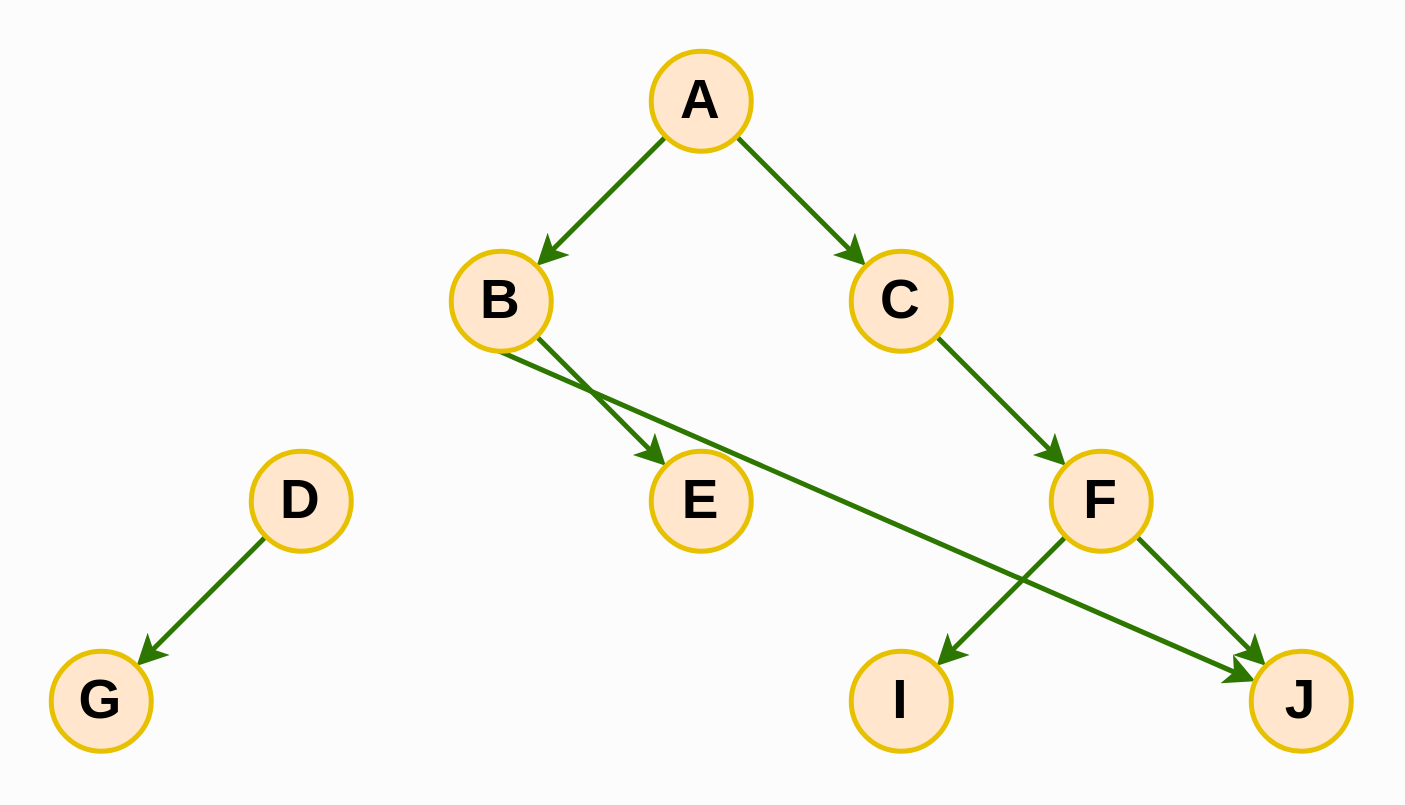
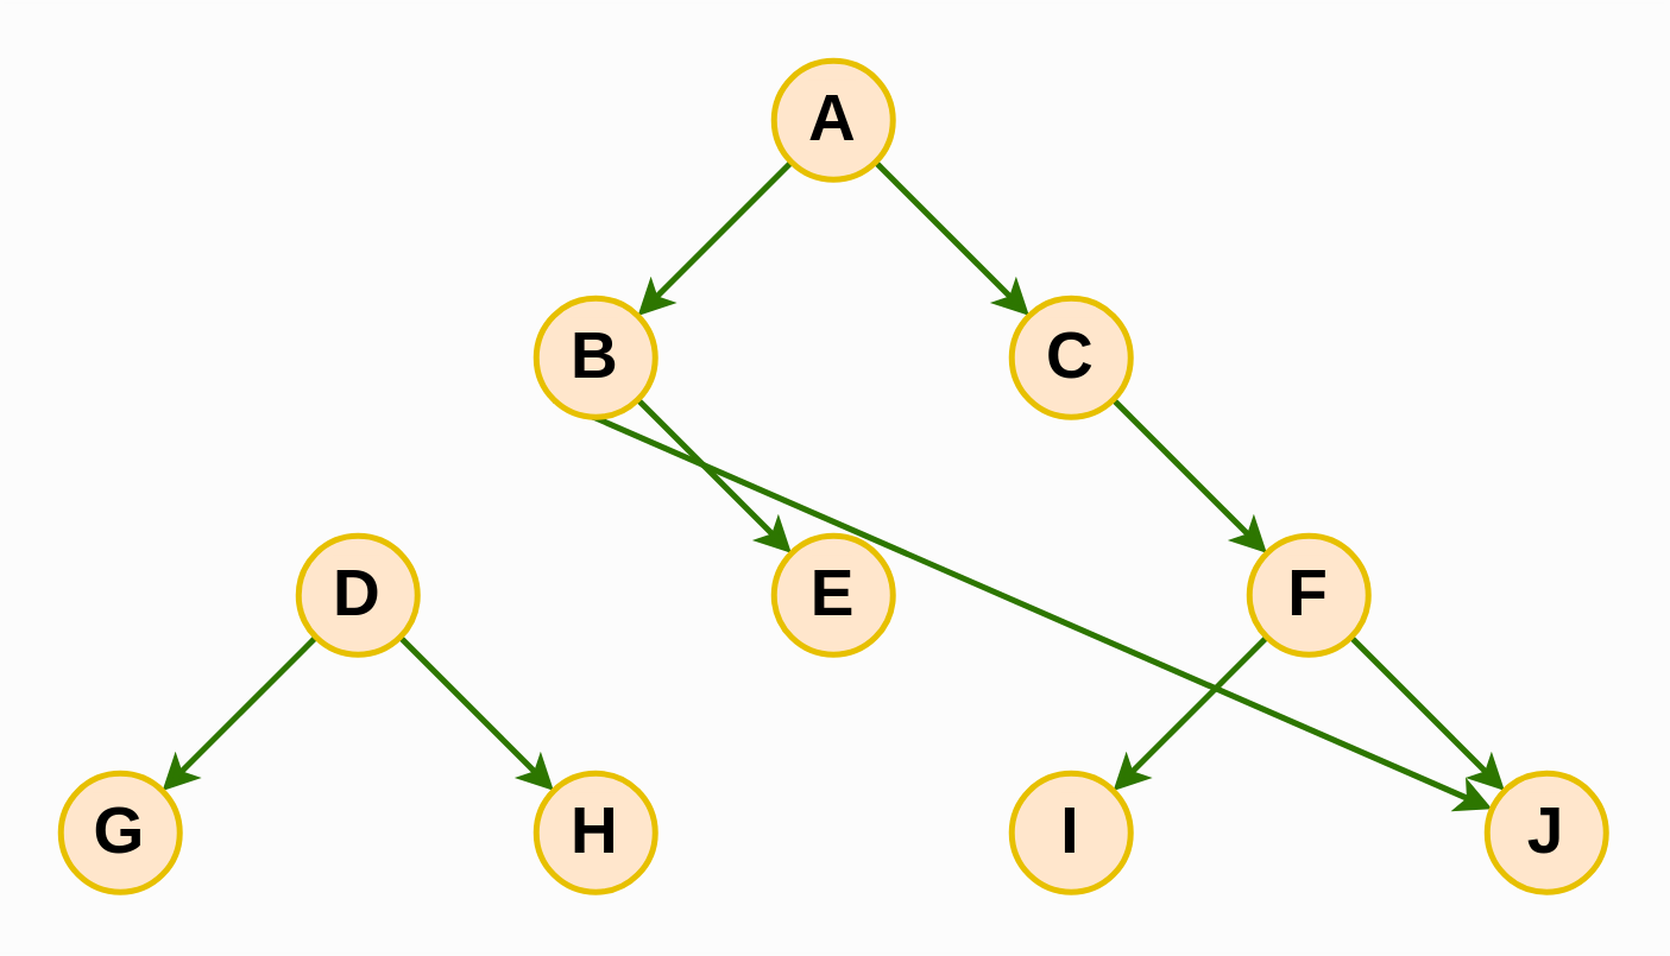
+ <mxCell id="11" style="edgeStyle=none;html=1;exitX=1;exitY=1;exitDx=0;exitDy=0;entryX=0;entryY=0;entryDx=0;entryDy=0;strokeColor=#2D7600;strokeWidth=2;fontSize=22;fontColor=#000000;fillColor=#60a917;" edge="1" parent="1" source="12" target="18"><mxGeometry relative="1" as="geometry" /></mxCell>
+ <mxCell id="18" value="&lt;font color=&quot;#000000&quot; style=&quot;font-size: 22px;&quot;&gt;H&lt;/font&gt;" style="ellipse;whiteSpace=wrap;html=1;aspect=fixed;labelBackgroundColor=#FFE6CC;labelBorderColor=none;fillColor=#FFE6CC;strokeColor=#E7C000;strokeWidth=2;fontSize=22;fontStyle=1;" vertex="1" parent="1"><mxGeometry x="180" y="260" width="40" height="40" as="geometry" /></mxCell>
